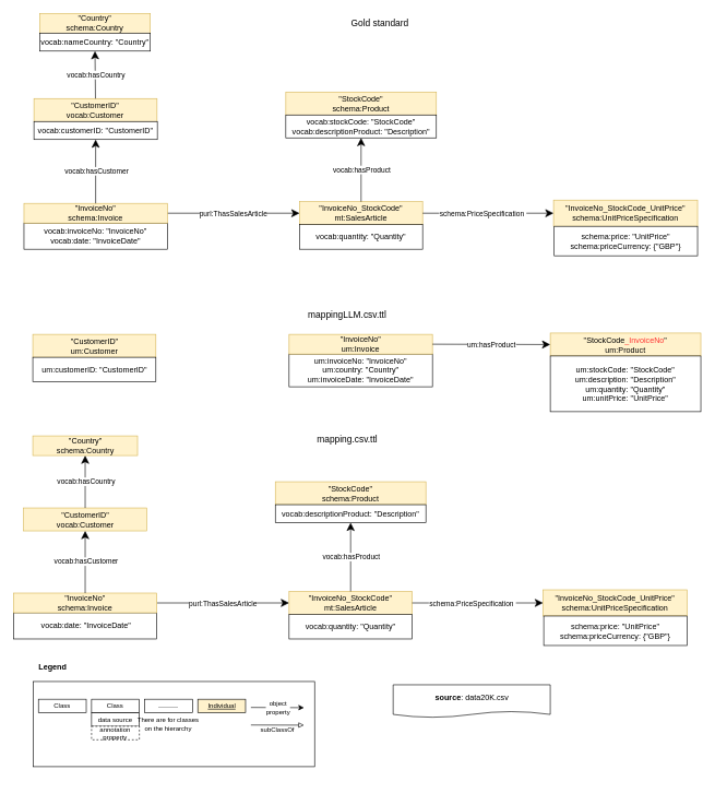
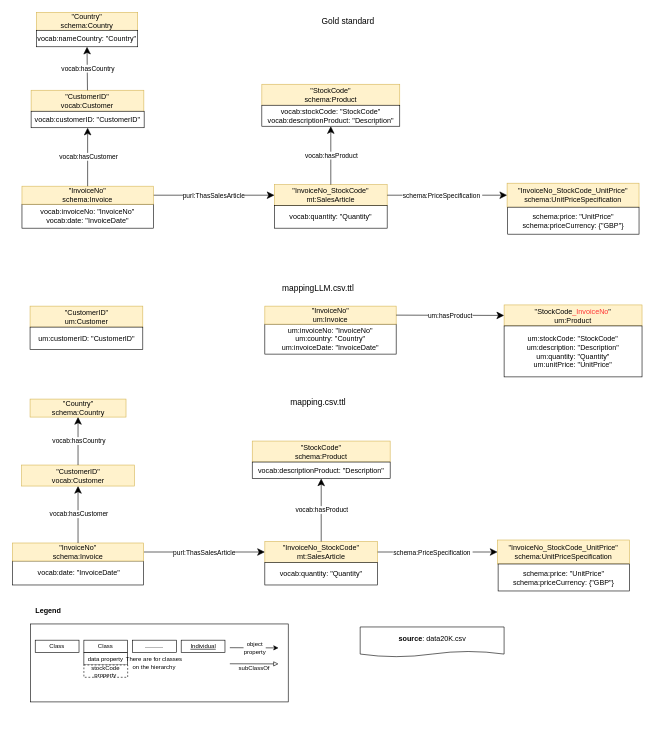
- <mxCell id="11" value="&lt;u style=&quot;font-size: 10px;&quot;&gt;Individual&lt;/u&gt;" style="rounded=0;whiteSpace=wrap;html=1;fontSize=10;fillColor=#fff2cc;" parent="3" vertex="1"><mxGeometry x="251.509" y="27.033" width="73.019" height="20.526" as="geometry" /></mxCell>
+ <mxCell id="11" value="&lt;u style=&quot;font-size: 10px;&quot;&gt;Individual&lt;/u&gt;" style="rounded=0;whiteSpace=wrap;html=1;fontSize=10;" parent="3" vertex="1"><mxGeometry x="251.509" y="27.033" width="73.019" height="20.526" as="geometry" /></mxCell>
- <mxCell id="7" value="data source" style="rounded=0;whiteSpace=wrap;html=1;fontSize=10;" parent="3" vertex="1"><mxGeometry x="89.245" y="47.899" width="73.019" height="20.526" as="geometry" /></mxCell>
+ <mxCell id="7" value="data property" style="rounded=0;whiteSpace=wrap;html=1;fontSize=10;" parent="3" vertex="1"><mxGeometry x="89.245" y="47.899" width="73.019" height="20.526" as="geometry" /></mxCell>
- <mxCell id="12" value="annotation property" style="rounded=0;whiteSpace=wrap;html=1;dashed=1;fontSize=10;" parent="3" vertex="1"><mxGeometry x="89.245" y="68.426" width="73.019" height="20.526" as="geometry" /></mxCell>
+ <mxCell id="12" value="stockCode property" style="rounded=0;whiteSpace=wrap;html=1;dashed=1;fontSize=10;" parent="3" vertex="1"><mxGeometry x="89.245" y="68.426" width="73.019" height="20.526" as="geometry" /></mxCell>
